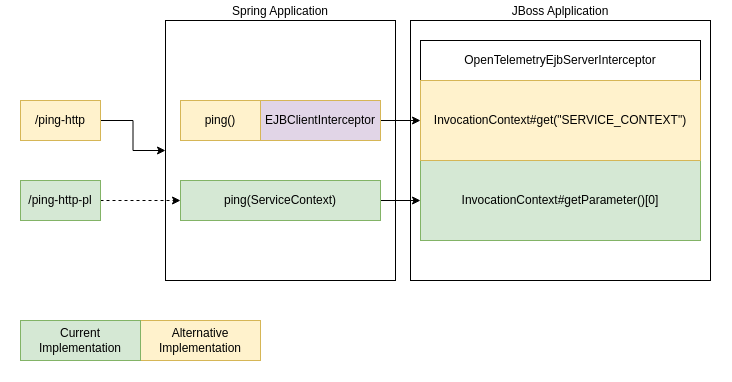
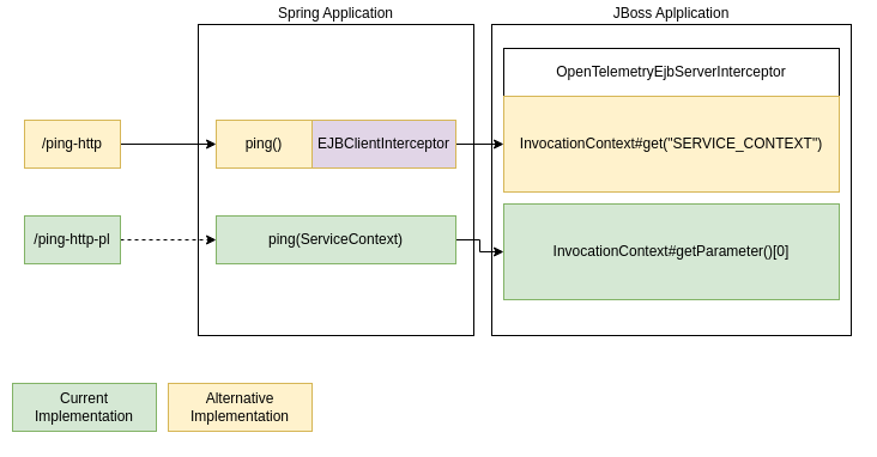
- <mxCell id="12" style="edgeStyle=orthogonalEdgeStyle;rounded=0;orthogonalLoop=1;jettySize=auto;html=1;" edge="1" parent="1" source="13" target="3"><mxGeometry relative="1" as="geometry" /></mxCell>
+ <mxCell id="12" style="edgeStyle=orthogonalEdgeStyle;rounded=0;orthogonalLoop=1;jettySize=auto;html=1;" edge="1" parent="1" source="13" target="4"><mxGeometry relative="1" as="geometry" /></mxCell>
- <mxCell id="5" value="InvocationContext#getParameter()[0]" style="rounded=0;whiteSpace=wrap;html=1;fillColor=#d5e8d4;strokeColor=#82b366;" vertex="1" parent="1"><mxGeometry x="420" y="160" width="280" height="80" as="geometry" /></mxCell>
+ <mxCell id="5" value="InvocationContext#getParameter()[0]" style="rounded=0;whiteSpace=wrap;html=1;fillColor=#d5e8d4;strokeColor=#82b366;" vertex="1" parent="1"><mxGeometry x="420" y="170" width="280" height="80" as="geometry" /></mxCell>
- <mxCell id="17" value="Current Implementation" style="rounded=0;whiteSpace=wrap;html=1;fillColor=#d5e8d4;strokeColor=#82b366;" vertex="1" parent="1"><mxGeometry x="20" y="320" width="120" height="40" as="geometry" /></mxCell>
+ <mxCell id="17" value="Current Implementation" style="rounded=0;whiteSpace=wrap;html=1;fillColor=#d5e8d4;strokeColor=#82b366;" vertex="1" parent="1"><mxGeometry x="10" y="320" width="120" height="40" as="geometry" /></mxCell>
